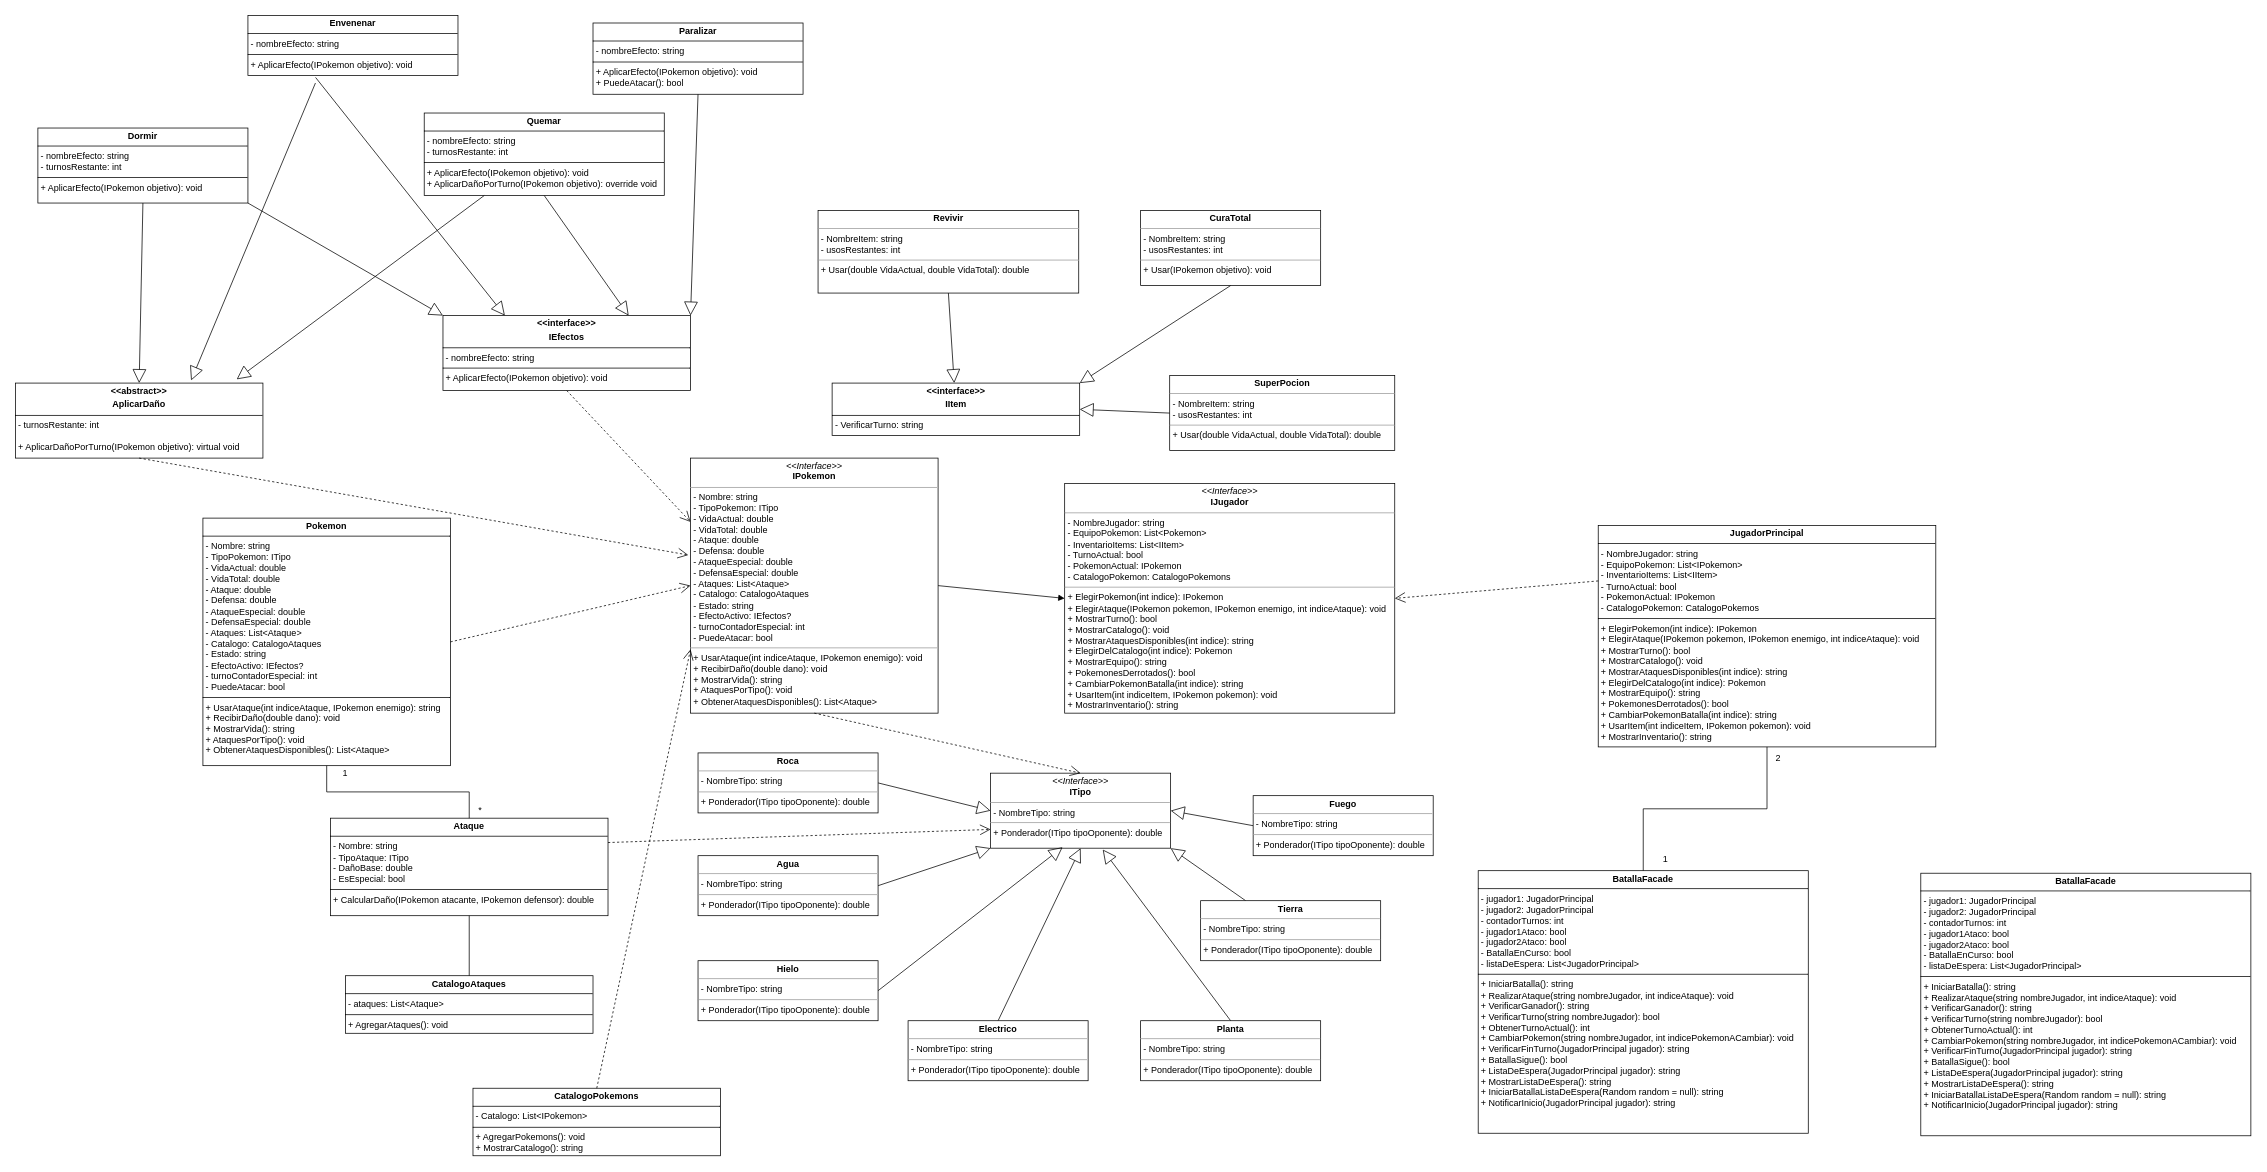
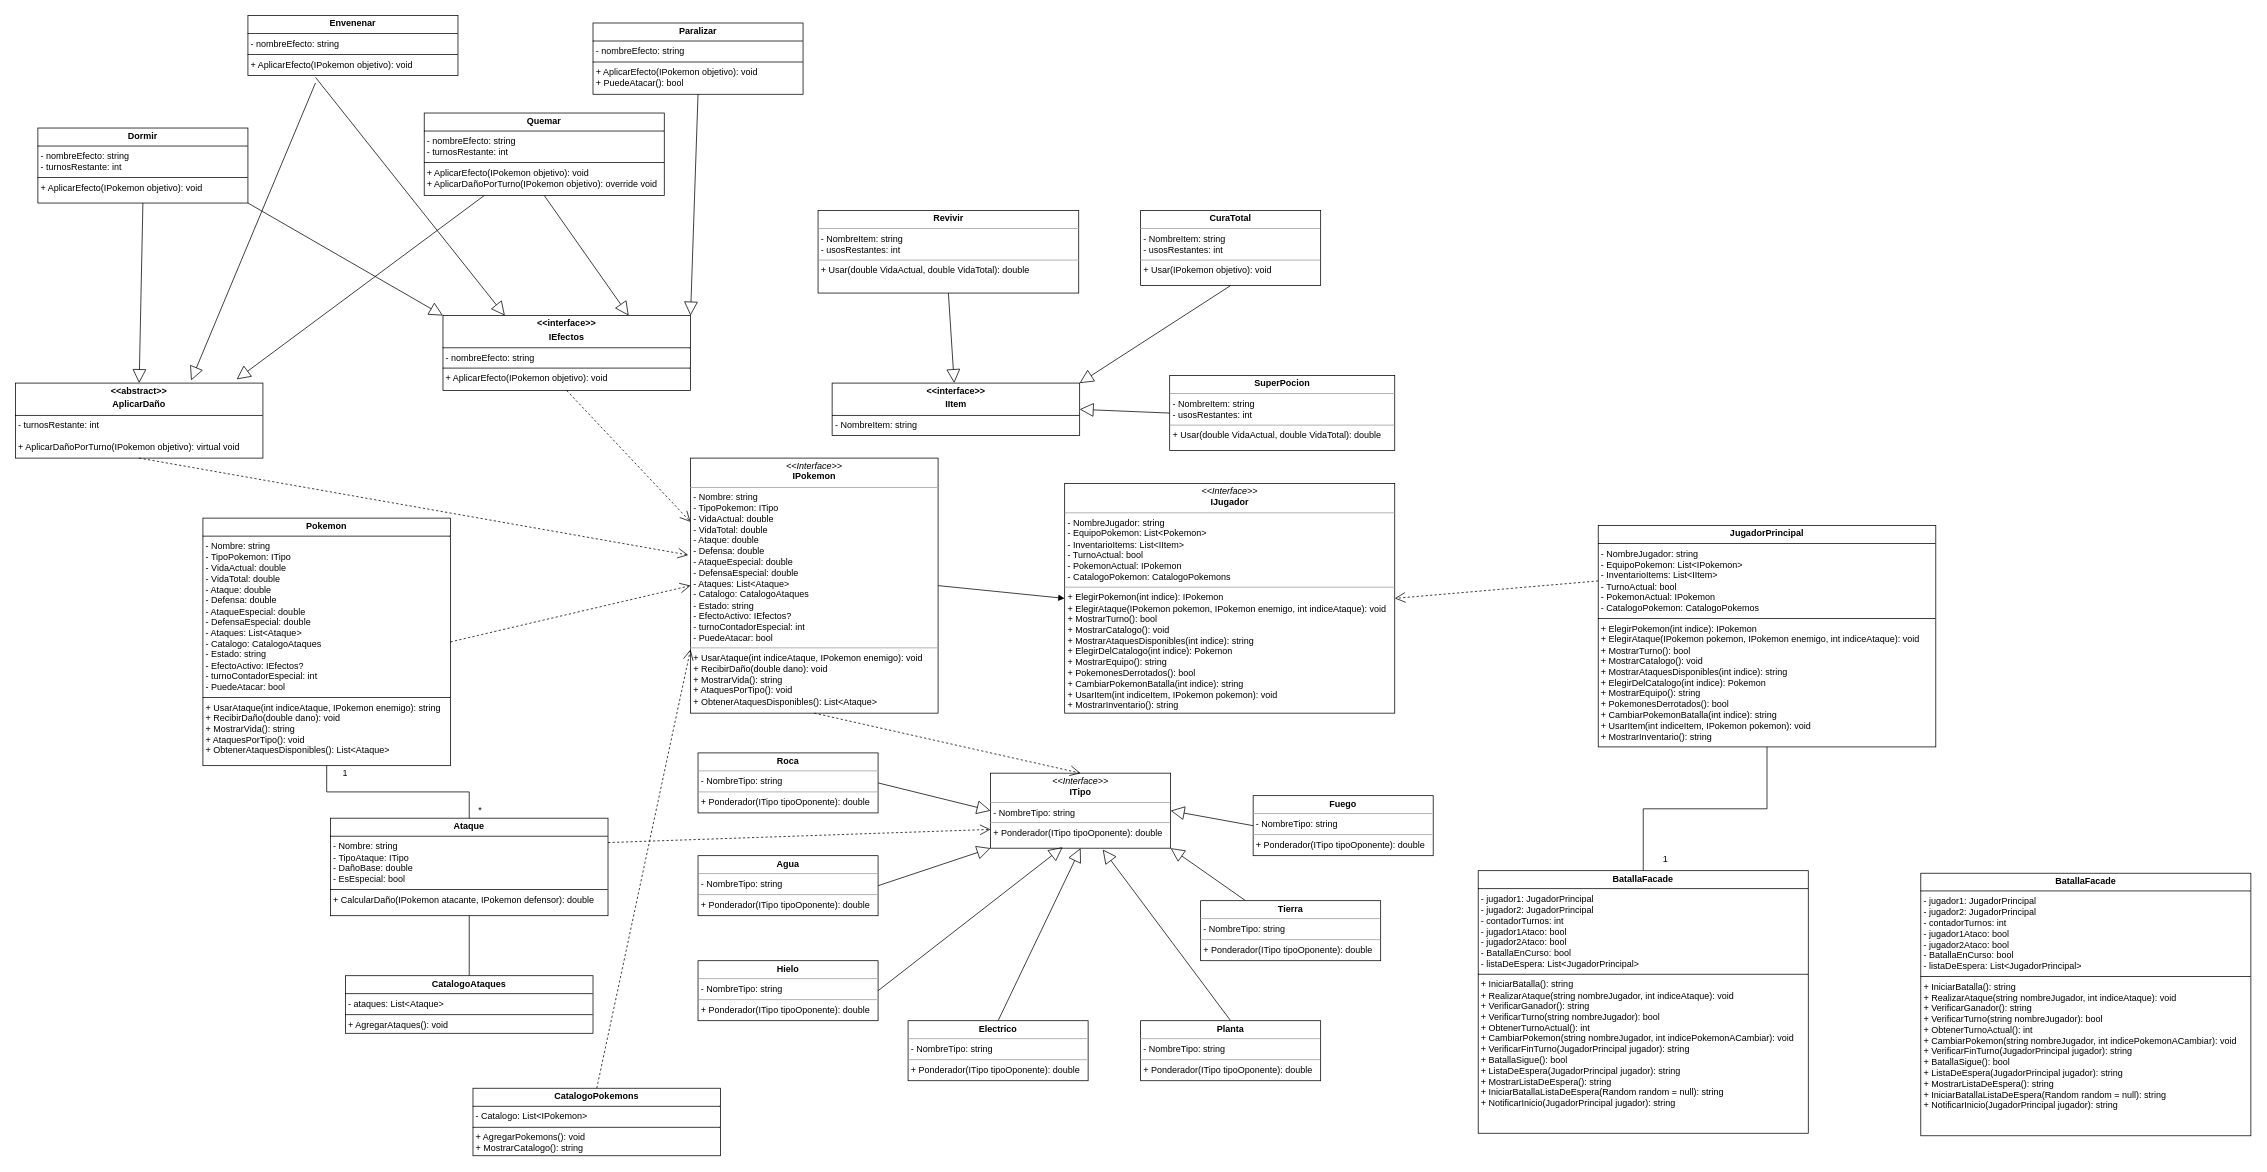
- <mxCell id="35" value="&lt;p style=&quot;margin:0px;margin-top:4px;text-align:center;&quot;&gt;&lt;b&gt;&amp;lt;&amp;lt;interface&amp;gt;&amp;gt;&lt;/b&gt;&lt;/p&gt;&lt;p style=&quot;margin:0px;margin-top:4px;text-align:center;&quot;&gt;&lt;b&gt;IItem&lt;/b&gt;&lt;/p&gt;&lt;hr size=&quot;1&quot; style=&quot;border-style:solid;&quot;&gt;&lt;p style=&quot;text-wrap: nowrap; margin: 0px 0px 0px 4px;&quot;&gt;- VerificarTurno: string&lt;/p&gt;" style="verticalAlign=top;align=left;overflow=fill;html=1;whiteSpace=wrap;" parent="1" vertex="1"><mxGeometry x="1108.75" y="510" width="330" height="70" as="geometry" /></mxCell>
+ <mxCell id="35" value="&lt;p style=&quot;margin:0px;margin-top:4px;text-align:center;&quot;&gt;&lt;b&gt;&amp;lt;&amp;lt;interface&amp;gt;&amp;gt;&lt;/b&gt;&lt;/p&gt;&lt;p style=&quot;margin:0px;margin-top:4px;text-align:center;&quot;&gt;&lt;b&gt;IItem&lt;/b&gt;&lt;/p&gt;&lt;hr size=&quot;1&quot; style=&quot;border-style:solid;&quot;&gt;&lt;p style=&quot;text-wrap: nowrap; margin: 0px 0px 0px 4px;&quot;&gt;- NombreItem: string&lt;/p&gt;" style="verticalAlign=top;align=left;overflow=fill;html=1;whiteSpace=wrap;" parent="1" vertex="1"><mxGeometry x="1108.75" y="510" width="330" height="70" as="geometry" /></mxCell>
- <mxCell id="29" value="2" style="text;html=1;align=center;verticalAlign=middle;whiteSpace=wrap;rounded=0;" parent="1" vertex="1"><mxGeometry x="2340" y="995" width="60" height="30" as="geometry" /></mxCell>
